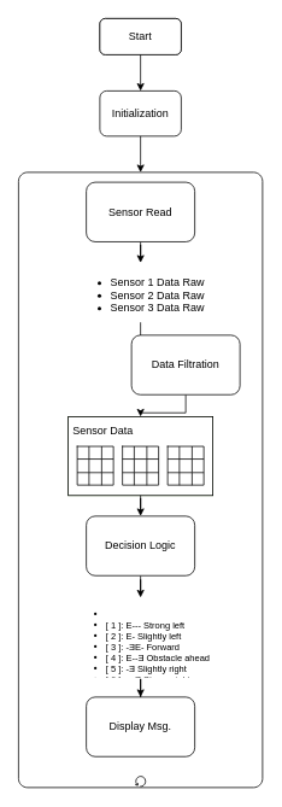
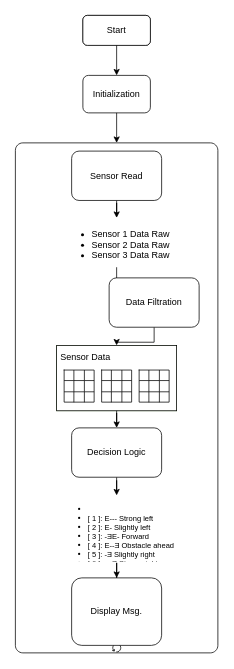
- <mxCell id="57" value="Display Msg." style="rounded=1;whiteSpace=wrap;html=1;" vertex="1" parent="6"><mxGeometry x="75" y="579.997" width="120" height="65.806" as="geometry" /></mxCell>
+ <mxCell id="57" value="Display Msg." style="rounded=1;whiteSpace=wrap;html=1;" vertex="1" parent="6"><mxGeometry x="75" y="579.997" width="120" height="90" as="geometry" /></mxCell>
